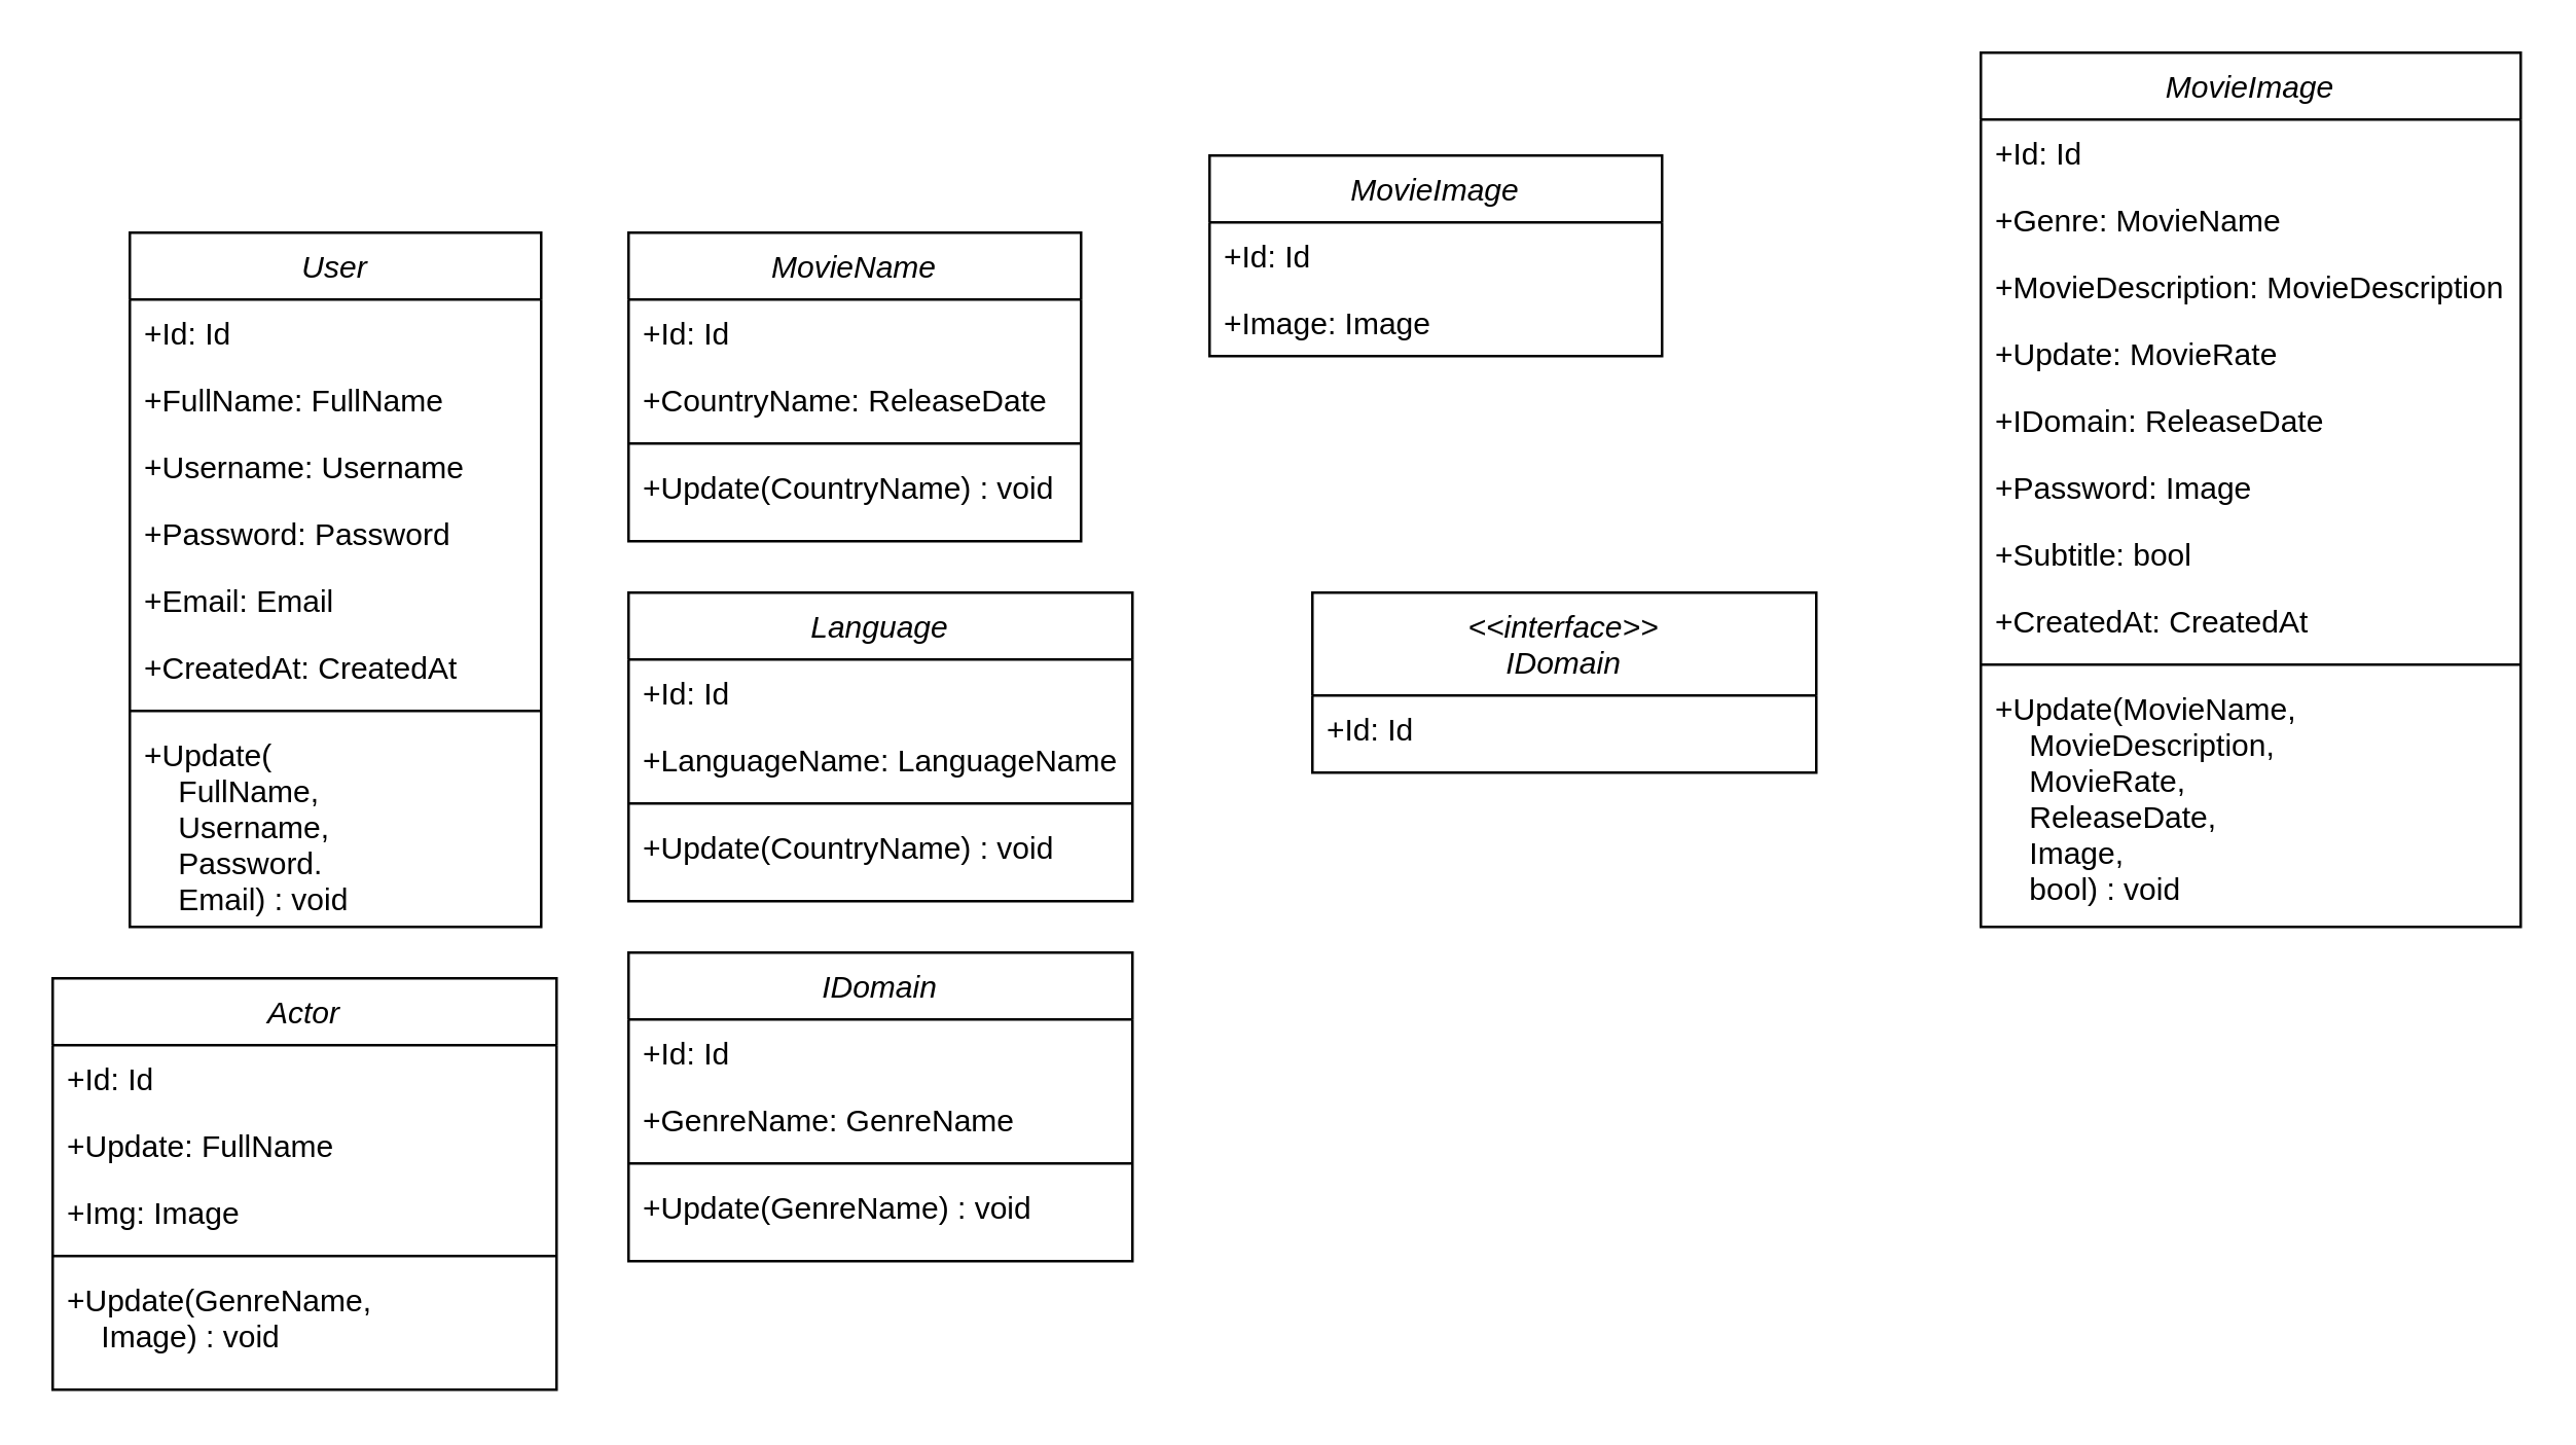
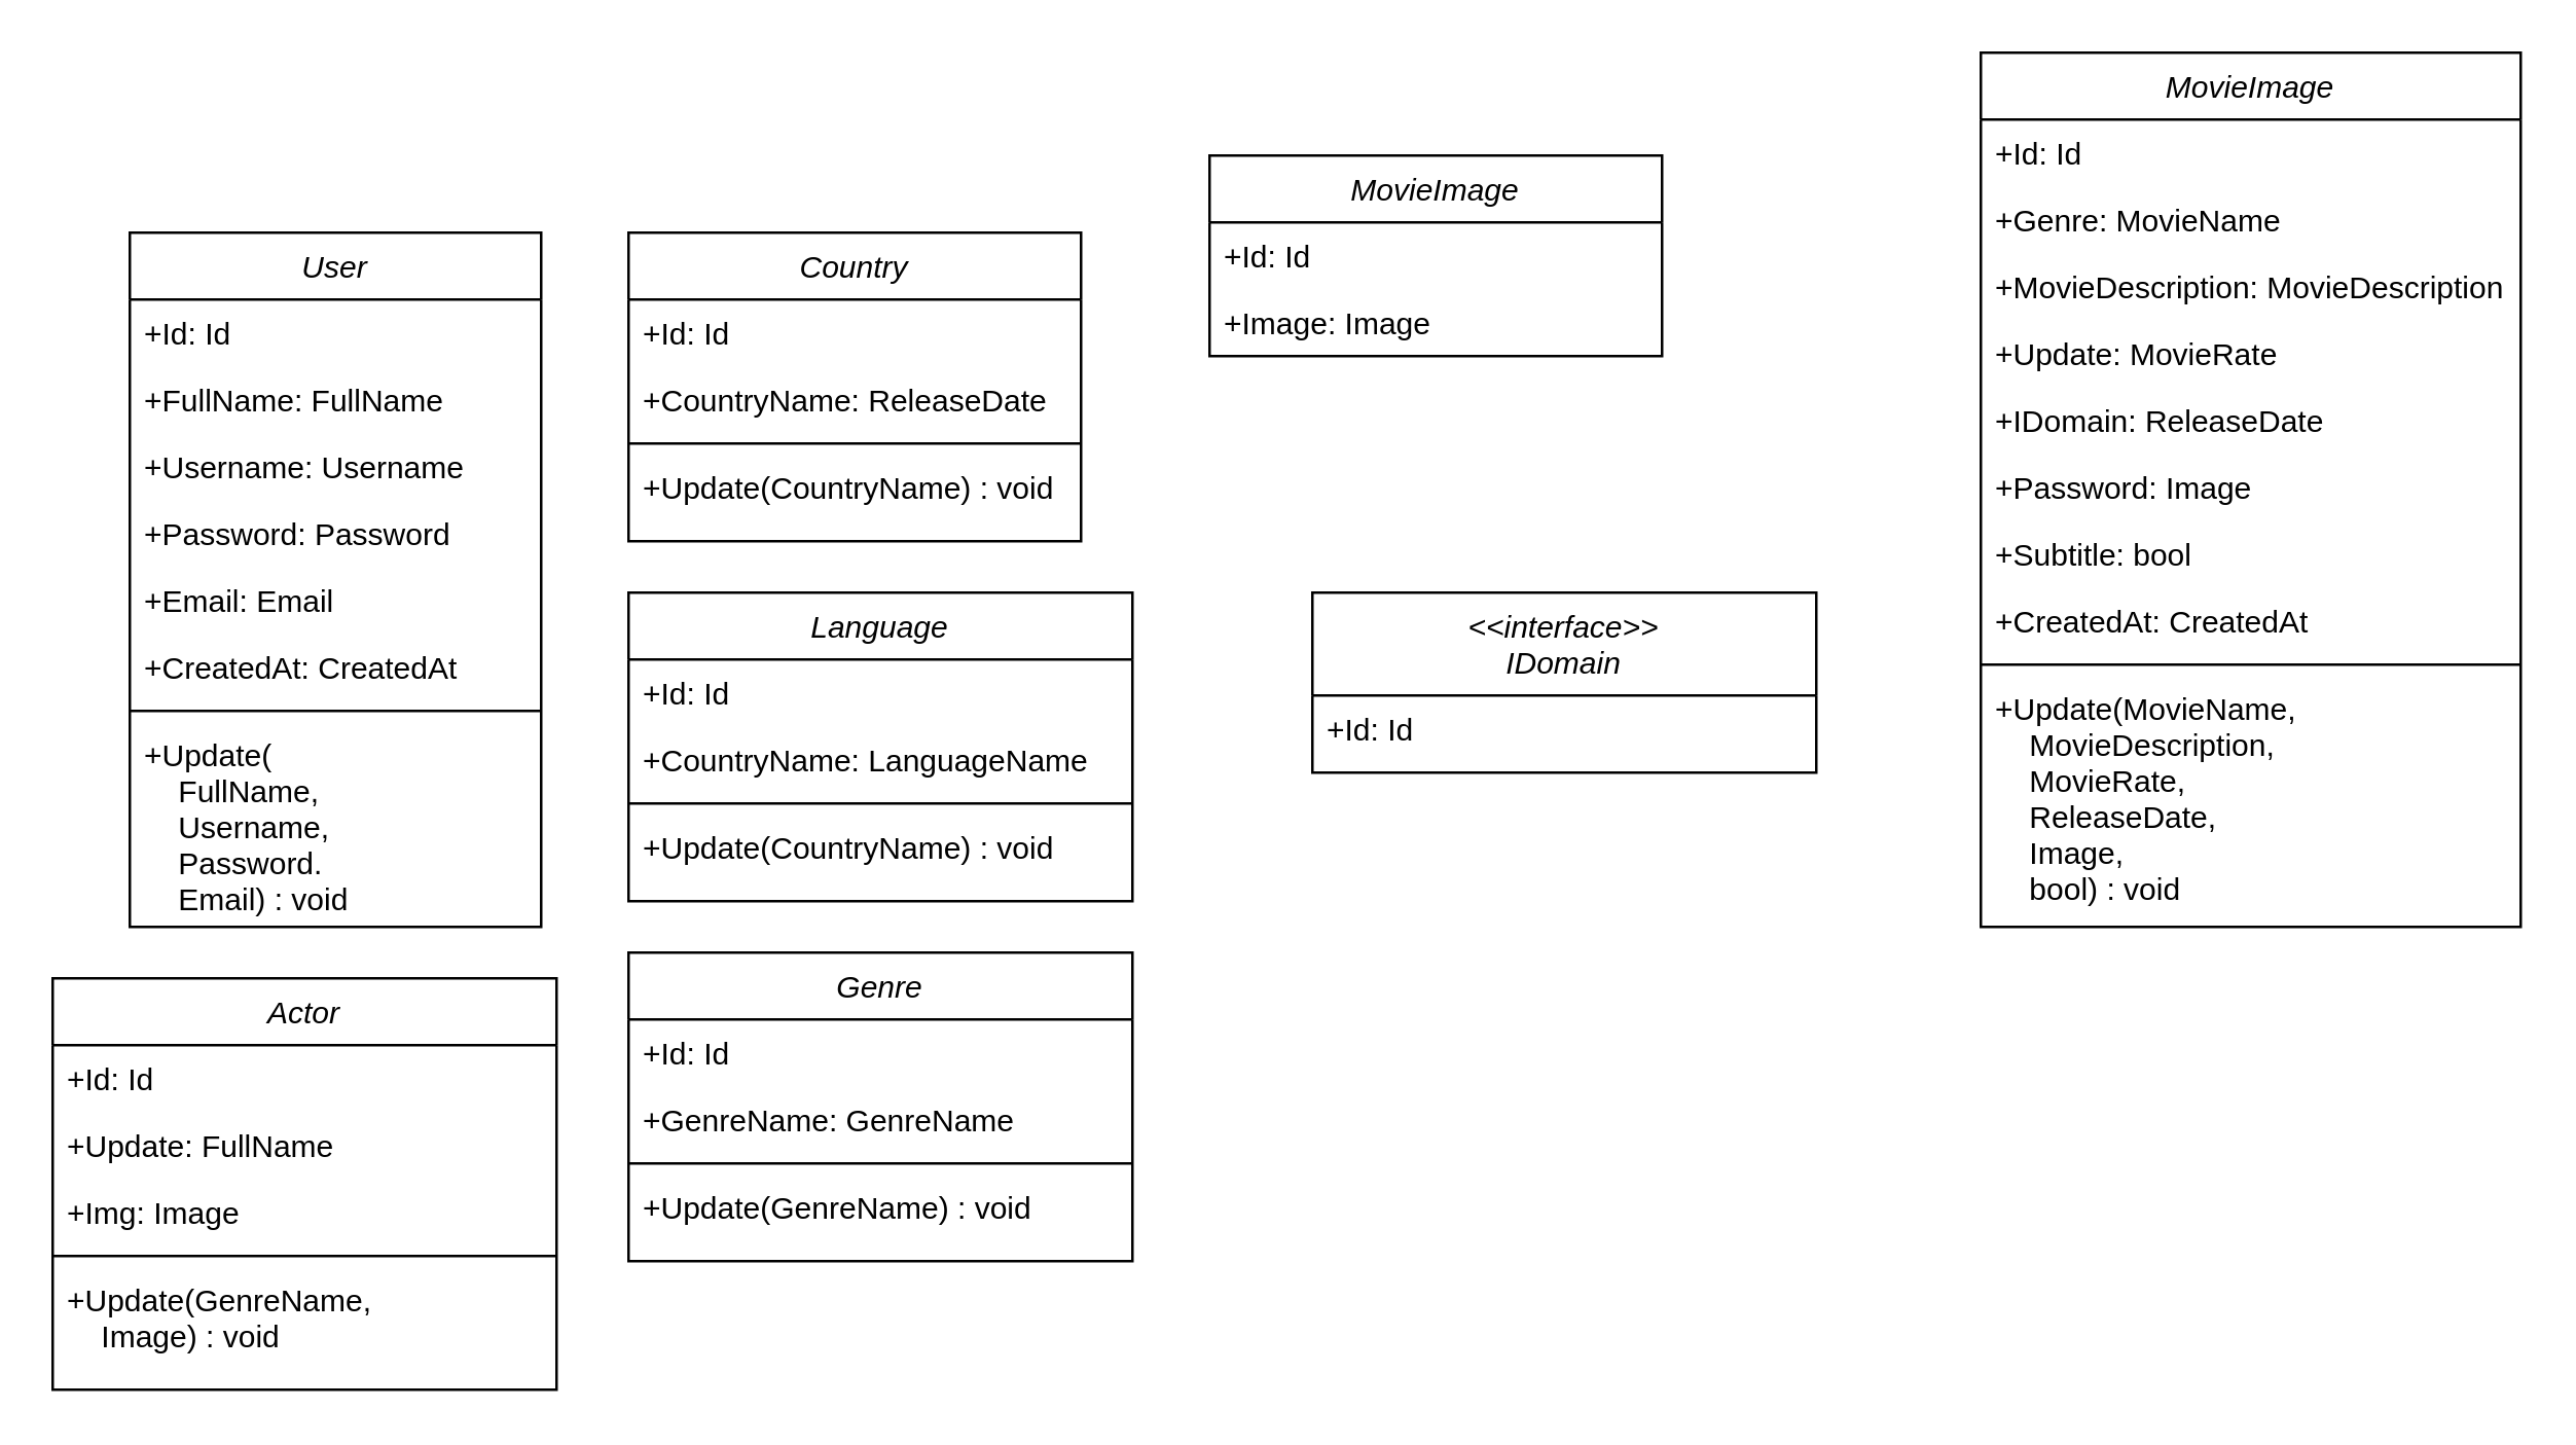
- <mxCell id="11" value="MovieName" style="swimlane;fontStyle=2;align=center;verticalAlign=top;childLayout=stackLayout;horizontal=1;startSize=26;horizontalStack=0;resizeParent=1;resizeLast=0;collapsible=1;marginBottom=0;rounded=0;shadow=0;strokeWidth=1;" vertex="1" parent="1"><mxGeometry x="244" y="90" width="176" height="120" as="geometry"><mxRectangle x="220" y="120" width="160" height="26" as="alternateBounds" /></mxGeometry></mxCell>
+ <mxCell id="11" value="Country" style="swimlane;fontStyle=2;align=center;verticalAlign=top;childLayout=stackLayout;horizontal=1;startSize=26;horizontalStack=0;resizeParent=1;resizeLast=0;collapsible=1;marginBottom=0;rounded=0;shadow=0;strokeWidth=1;" vertex="1" parent="1"><mxGeometry x="244" y="90" width="176" height="120" as="geometry"><mxRectangle x="220" y="120" width="160" height="26" as="alternateBounds" /></mxGeometry></mxCell>
- <mxCell id="18" value="+LanguageName: LanguageName" style="text;align=left;verticalAlign=top;spacingLeft=4;spacingRight=4;overflow=hidden;rotatable=0;points=[[0,0.5],[1,0.5]];portConstraint=eastwest;rounded=0;shadow=0;html=0;" vertex="1" parent="16"><mxGeometry y="52" width="196" height="26" as="geometry" /></mxCell>
+ <mxCell id="18" value="+CountryName: LanguageName" style="text;align=left;verticalAlign=top;spacingLeft=4;spacingRight=4;overflow=hidden;rotatable=0;points=[[0,0.5],[1,0.5]];portConstraint=eastwest;rounded=0;shadow=0;html=0;" vertex="1" parent="16"><mxGeometry y="52" width="196" height="26" as="geometry" /></mxCell>
- <mxCell id="21" value="IDomain" style="swimlane;fontStyle=2;align=center;verticalAlign=top;childLayout=stackLayout;horizontal=1;startSize=26;horizontalStack=0;resizeParent=1;resizeLast=0;collapsible=1;marginBottom=0;rounded=0;shadow=0;strokeWidth=1;" vertex="1" parent="1"><mxGeometry x="244" y="370" width="196" height="120" as="geometry"><mxRectangle x="220" y="120" width="160" height="26" as="alternateBounds" /></mxGeometry></mxCell>
+ <mxCell id="21" value="Genre" style="swimlane;fontStyle=2;align=center;verticalAlign=top;childLayout=stackLayout;horizontal=1;startSize=26;horizontalStack=0;resizeParent=1;resizeLast=0;collapsible=1;marginBottom=0;rounded=0;shadow=0;strokeWidth=1;" vertex="1" parent="1"><mxGeometry x="244" y="370" width="196" height="120" as="geometry"><mxRectangle x="220" y="120" width="160" height="26" as="alternateBounds" /></mxGeometry></mxCell>
